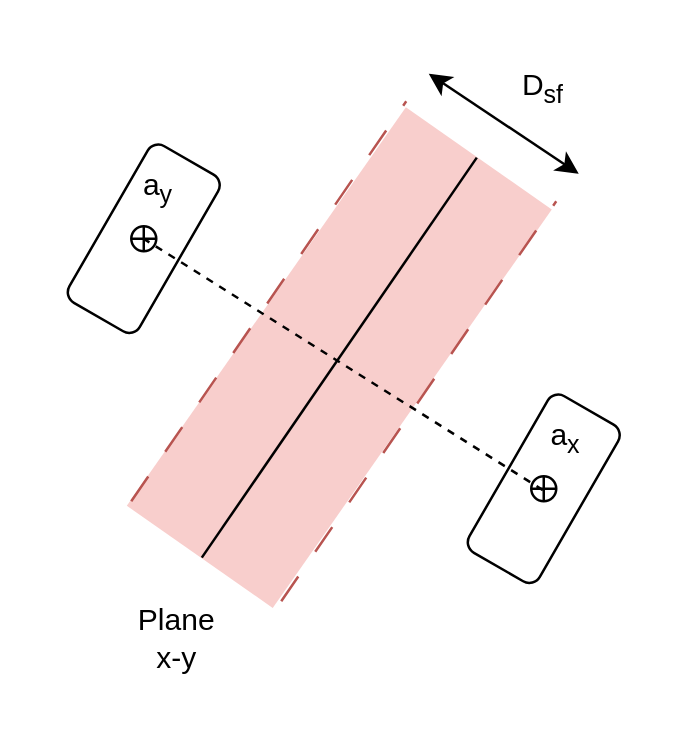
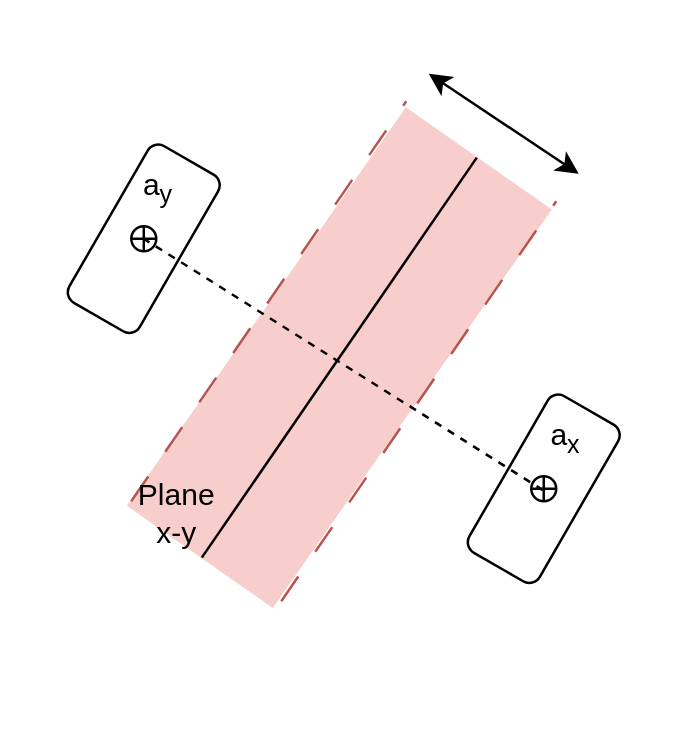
- <mxCell id="8" value="D&lt;sub&gt;sf&lt;/sub&gt;" style="text;html=1;strokeColor=none;fillColor=none;align=center;verticalAlign=middle;whiteSpace=wrap;rounded=0;" vertex="1" parent="1"><mxGeometry x="187" y="20" width="60" height="30" as="geometry" /></mxCell>
- <mxCell id="11" value="Plane x-y" style="text;html=1;strokeColor=none;fillColor=none;align=center;verticalAlign=middle;whiteSpace=wrap;rounded=0;" vertex="1" parent="1"><mxGeometry x="48.17" y="240" width="45" height="30" as="geometry" /></mxCell>
+ <mxCell id="11" value="Plane x-y" style="text;html=1;strokeColor=none;fillColor=none;align=center;verticalAlign=middle;whiteSpace=wrap;rounded=0;" vertex="1" parent="1"><mxGeometry x="48.17" y="190" width="45" height="30" as="geometry" /></mxCell>
